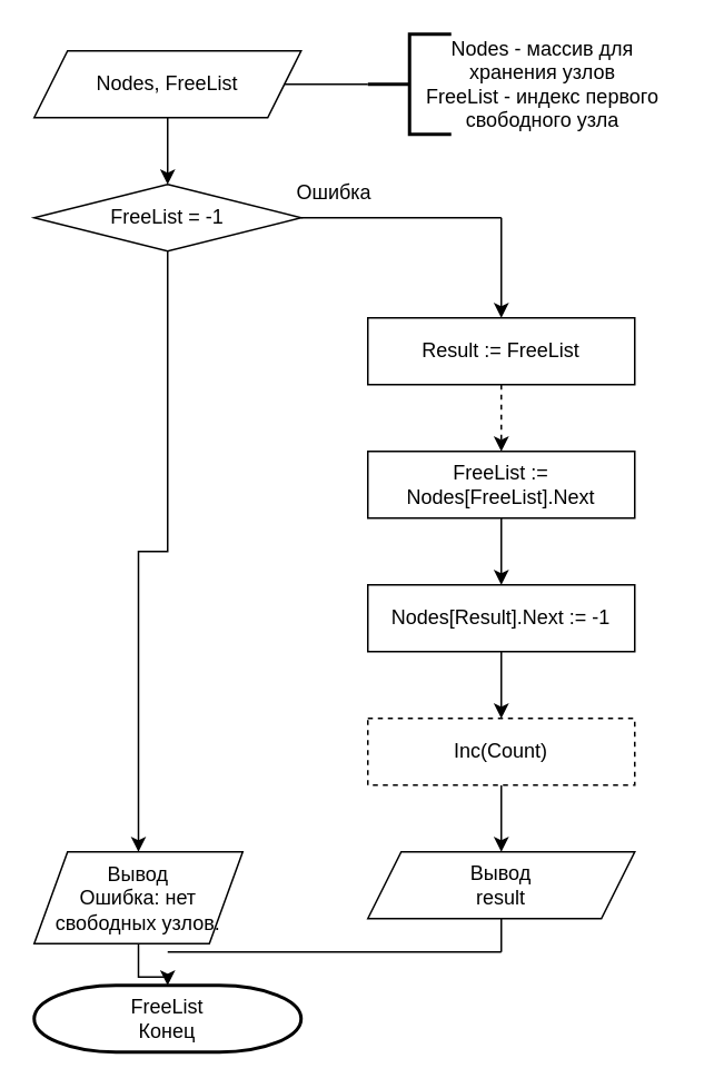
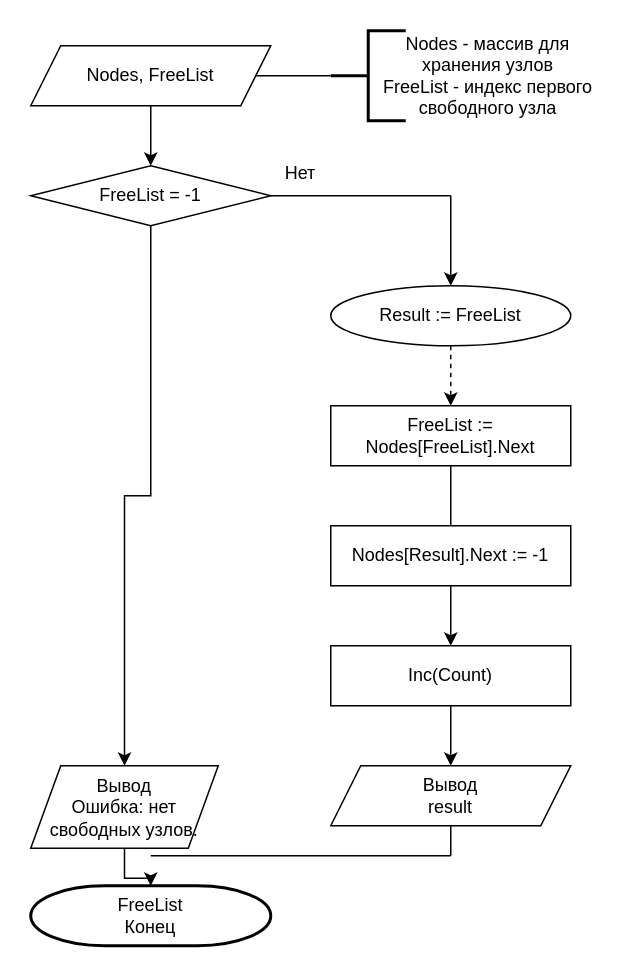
- <mxCell id="25" value="Ошибка" style="text;html=1;align=center;verticalAlign=middle;whiteSpace=wrap;rounded=0;" vertex="1" parent="1"><mxGeometry x="170" y="100" width="60" height="30" as="geometry" /></mxCell>
+ <mxCell id="25" value="Нет" style="text;html=1;align=center;verticalAlign=middle;whiteSpace=wrap;rounded=0;" vertex="1" parent="1"><mxGeometry x="170" y="100" width="60" height="30" as="geometry" /></mxCell>
- <mxCell id="11" value="Result := FreeList" style="rounded=0;whiteSpace=wrap;html=1;" vertex="1" parent="1"><mxGeometry x="220" y="190" width="160" height="40" as="geometry" /></mxCell>
+ <mxCell id="11" value="Result := FreeList" style="ellipse;whiteSpace=wrap;html=1;" vertex="1" parent="1"><mxGeometry x="220" y="190" width="160" height="40" as="geometry" /></mxCell>
- <mxCell id="14" style="edgeStyle=orthogonalEdgeStyle;rounded=0;orthogonalLoop=1;jettySize=auto;html=1;entryX=0.5;entryY=0;entryDx=0;entryDy=0;" edge="1" parent="1" source="15" target="19"><mxGeometry relative="1" as="geometry" /></mxCell>
+ <mxCell id="14" style="edgeStyle=orthogonalEdgeStyle;rounded=0;orthogonalLoop=1;jettySize=auto;html=1;entryX=0.5;entryY=0;entryDx=0;entryDy=0;endArrow=none;" edge="1" parent="1" source="15" target="19"><mxGeometry relative="1" as="geometry" /></mxCell>
- <mxCell id="17" value="Inc(Count)" style="rounded=0;whiteSpace=wrap;html=1;dashed=1;" vertex="1" parent="1"><mxGeometry x="220" y="430" width="160" height="40" as="geometry" /></mxCell>
+ <mxCell id="17" value="Inc(Count)" style="rounded=0;whiteSpace=wrap;html=1;" vertex="1" parent="1"><mxGeometry x="220" y="430" width="160" height="40" as="geometry" /></mxCell>
